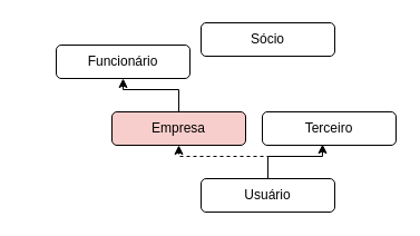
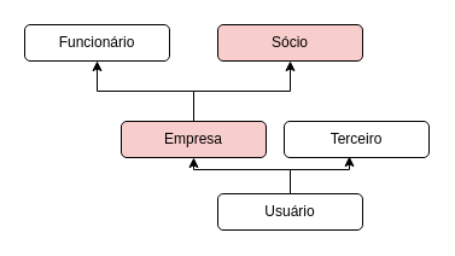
- <mxCell id="10" value="Sócio" style="rounded=1;whiteSpace=wrap;html=1;" vertex="1" parent="1"><mxGeometry x="180" y="20" width="120" height="30" as="geometry" /></mxCell>
+ <mxCell id="10" value="Sócio" style="rounded=1;whiteSpace=wrap;html=1;fillColor=#f8cecc;" vertex="1" parent="1"><mxGeometry x="180" y="20" width="120" height="30" as="geometry" /></mxCell>
- <mxCell id="9" value="Funcionário" style="rounded=1;whiteSpace=wrap;html=1;" vertex="1" parent="1"><mxGeometry x="50" y="40" width="120" height="30" as="geometry" /></mxCell>
+ <mxCell id="9" value="Funcionário" style="rounded=1;whiteSpace=wrap;html=1;" vertex="1" parent="1"><mxGeometry x="20" y="20" width="120" height="30" as="geometry" /></mxCell>
+ <mxCell id="6" style="edgeStyle=orthogonalEdgeStyle;rounded=0;orthogonalLoop=1;jettySize=auto;html=1;entryX=0.5;entryY=1;entryDx=0;entryDy=0;" edge="1" parent="1" source="7" target="10"><mxGeometry relative="1" as="geometry" /></mxCell>
- <mxCell id="2" style="edgeStyle=orthogonalEdgeStyle;rounded=0;orthogonalLoop=1;jettySize=auto;html=1;dashed=1;" edge="1" parent="1" source="4" target="7"><mxGeometry relative="1" as="geometry" /></mxCell>
+ <mxCell id="2" style="edgeStyle=orthogonalEdgeStyle;rounded=0;orthogonalLoop=1;jettySize=auto;html=1;" edge="1" parent="1" source="4" target="7"><mxGeometry relative="1" as="geometry" /></mxCell>
